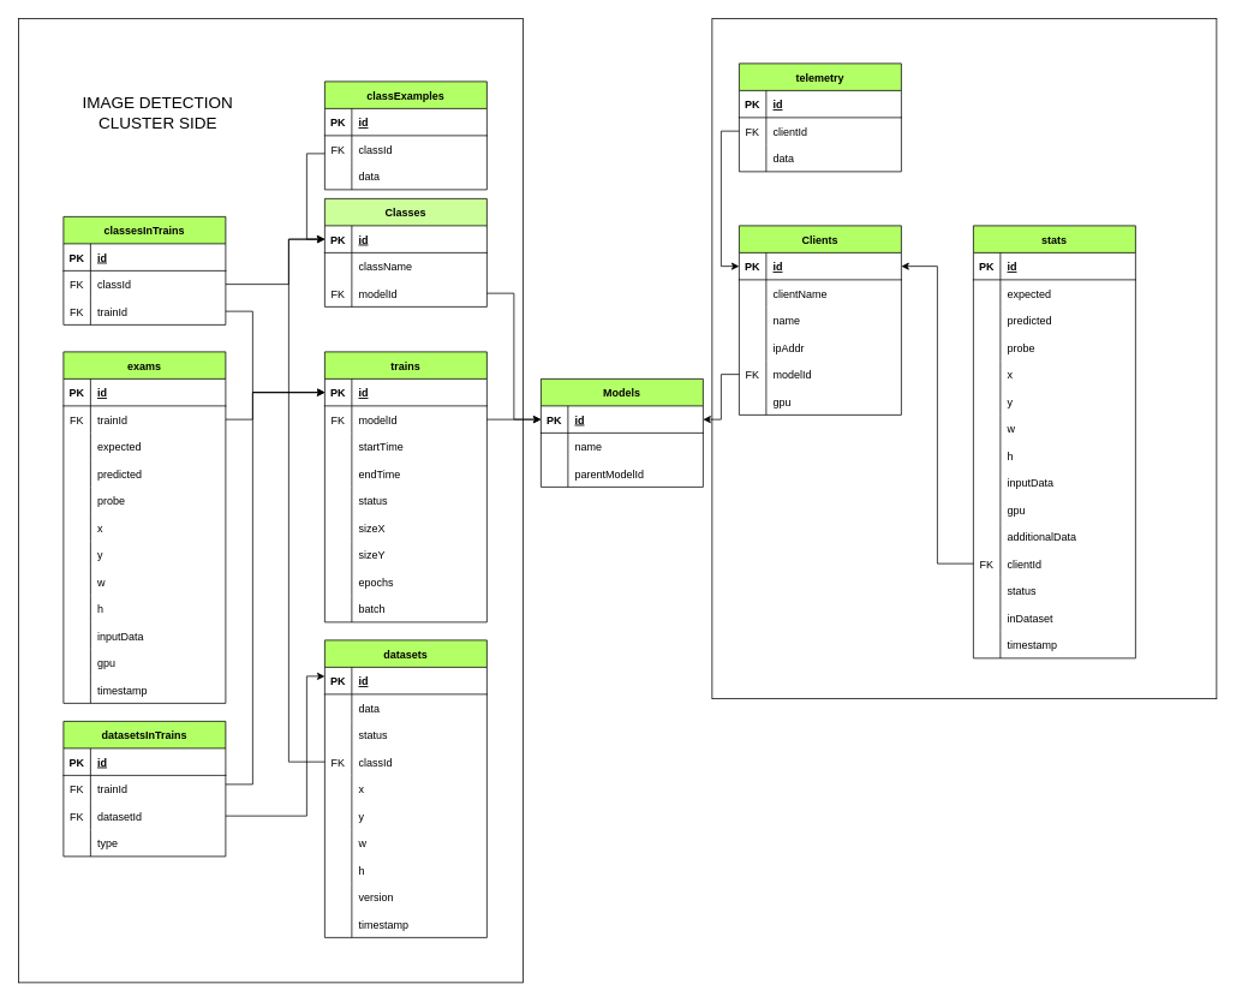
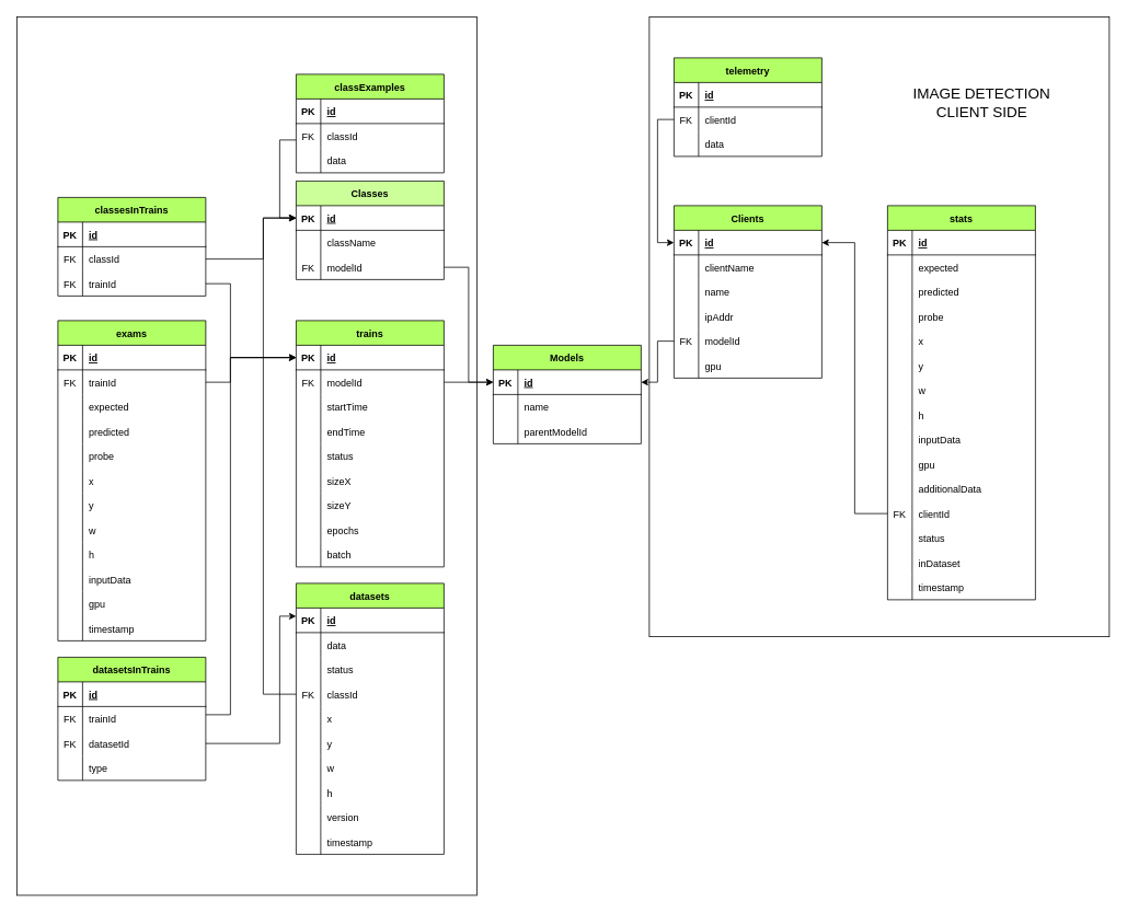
- <mxCell id="240" value="&lt;font style=&quot;font-size: 18px;&quot;&gt;IMAGE DETECTION CLUSTER SIDE&lt;br&gt;&lt;/font&gt;" style="text;html=1;strokeColor=none;fillColor=none;align=center;verticalAlign=middle;whiteSpace=wrap;rounded=0;" parent="1" vertex="1"><mxGeometry x="80" y="110" width="190" height="30" as="geometry" /></mxCell>
+ <mxCell id="241" value="&lt;font style=&quot;font-size: 18px;&quot;&gt;IMAGE DETECTION CLIENT SIDE&lt;br&gt;&lt;/font&gt;" style="text;html=1;strokeColor=none;fillColor=none;align=center;verticalAlign=middle;whiteSpace=wrap;rounded=0;" parent="1" vertex="1"><mxGeometry x="1110" y="110" width="170" height="30" as="geometry" /></mxCell>
